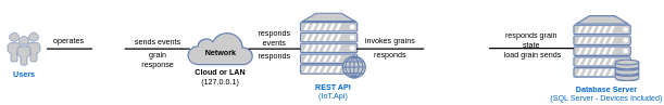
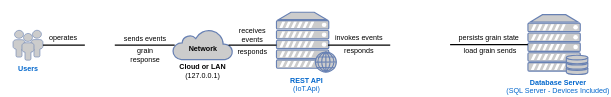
- <mxCell id="15" value="responds&lt;br&gt;events" style="text;html=1;strokeColor=none;fillColor=none;align=center;verticalAlign=middle;whiteSpace=wrap;rounded=0;" parent="1" vertex="1"><mxGeometry x="380" y="43.5" width="80" height="29" as="geometry" /></mxCell>
+ <mxCell id="15" value="receives&lt;br&gt;events" style="text;html=1;strokeColor=none;fillColor=none;align=center;verticalAlign=middle;whiteSpace=wrap;rounded=0;" parent="1" vertex="1"><mxGeometry x="380" y="43.5" width="80" height="29" as="geometry" /></mxCell>
- <mxCell id="17" value="invokes grains" style="text;html=1;strokeColor=none;fillColor=none;align=center;verticalAlign=middle;whiteSpace=wrap;rounded=0;" parent="1" vertex="1"><mxGeometry x="553" y="53" width="90" height="20" as="geometry" /></mxCell>
+ <mxCell id="17" value="invokes events" style="text;html=1;strokeColor=none;fillColor=none;align=center;verticalAlign=middle;whiteSpace=wrap;rounded=0;" parent="1" vertex="1"><mxGeometry x="553" y="53" width="90" height="20" as="geometry" /></mxCell>
- <mxCell id="18" value="responds grain state" style="text;html=1;strokeColor=none;fillColor=none;align=center;verticalAlign=middle;whiteSpace=wrap;rounded=0;" parent="1" vertex="1"><mxGeometry x="760" y="52" width="110" height="20" as="geometry" /></mxCell>
+ <mxCell id="18" value="persists grain state" style="text;html=1;strokeColor=none;fillColor=none;align=center;verticalAlign=middle;whiteSpace=wrap;rounded=0;" parent="1" vertex="1"><mxGeometry x="760" y="52" width="110" height="20" as="geometry" /></mxCell>
- <mxCell id="2" value="&lt;b&gt;Users&lt;/b&gt;" style="fontColor=#0066CC;verticalAlign=top;verticalLabelPosition=bottom;labelPosition=center;align=center;html=1;outlineConnect=0;fillColor=#CCCCCC;strokeColor=#6881B3;gradientColor=none;gradientDirection=north;strokeWidth=2;shape=mxgraph.networks.users;" parent="1" vertex="1"><mxGeometry x="10" y="50" width="50" height="50" as="geometry" /></mxCell>
+ <mxCell id="2" value="&lt;b&gt;Users&lt;/b&gt;" style="fontColor=#0066CC;verticalAlign=top;verticalLabelPosition=bottom;labelPosition=center;align=center;html=1;outlineConnect=0;fillColor=#CCCCCC;strokeColor=#6881B3;gradientColor=none;gradientDirection=north;strokeWidth=2;shape=mxgraph.networks.users;" parent="1" vertex="1"><mxGeometry x="20" y="50" width="50" height="50" as="geometry" /></mxCell>
